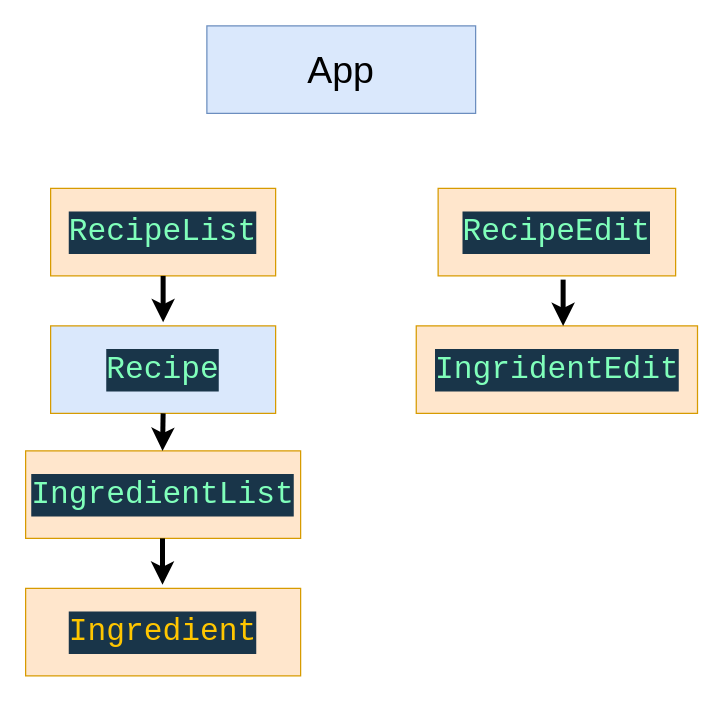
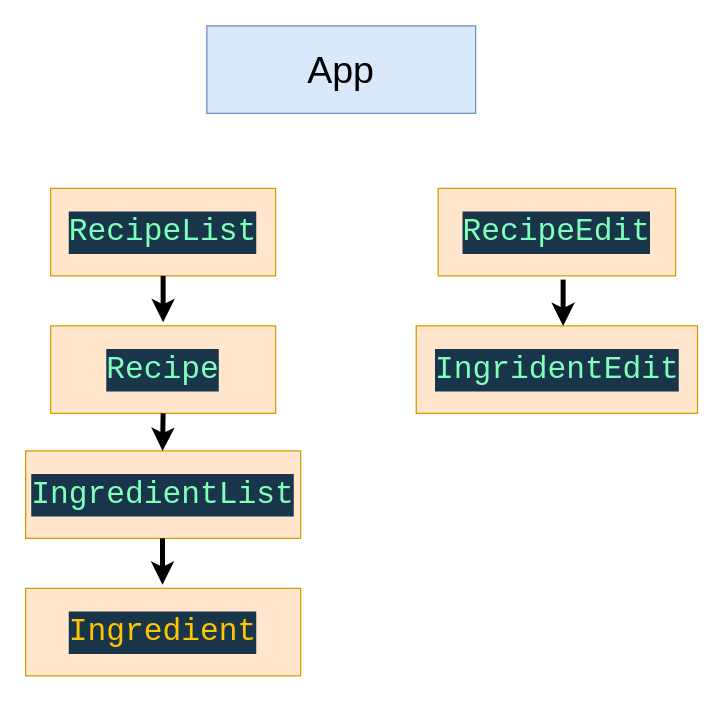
- <mxCell id="5" value="&lt;div style=&quot;color: rgb(255 , 255 , 255) ; background-color: rgb(25 , 53 , 73) ; font-family: &amp;#34;cascadia code&amp;#34; , &amp;#34;consolas&amp;#34; , &amp;#34;courier new&amp;#34; , monospace , &amp;#34;consolas&amp;#34; , &amp;#34;courier new&amp;#34; , monospace ; font-size: 25px ; line-height: 34px&quot;&gt;&lt;div style=&quot;font-family: &amp;#34;cascadia code&amp;#34; , &amp;#34;consolas&amp;#34; , &amp;#34;courier new&amp;#34; , monospace , &amp;#34;consolas&amp;#34; , &amp;#34;courier new&amp;#34; , monospace ; line-height: 34px&quot;&gt;&lt;span style=&quot;color: #80ffbb&quot;&gt;Recipe&lt;/span&gt;&lt;/div&gt;&lt;/div&gt;" style="rounded=0;whiteSpace=wrap;html=1;fillColor=#dae8fc;strokeColor=#d79b00;" vertex="1" parent="1"><mxGeometry x="40" y="260" width="180" height="70" as="geometry" /></mxCell>
+ <mxCell id="5" value="&lt;div style=&quot;color: rgb(255 , 255 , 255) ; background-color: rgb(25 , 53 , 73) ; font-family: &amp;#34;cascadia code&amp;#34; , &amp;#34;consolas&amp;#34; , &amp;#34;courier new&amp;#34; , monospace , &amp;#34;consolas&amp;#34; , &amp;#34;courier new&amp;#34; , monospace ; font-size: 25px ; line-height: 34px&quot;&gt;&lt;div style=&quot;font-family: &amp;#34;cascadia code&amp;#34; , &amp;#34;consolas&amp;#34; , &amp;#34;courier new&amp;#34; , monospace , &amp;#34;consolas&amp;#34; , &amp;#34;courier new&amp;#34; , monospace ; line-height: 34px&quot;&gt;&lt;span style=&quot;color: #80ffbb&quot;&gt;Recipe&lt;/span&gt;&lt;/div&gt;&lt;/div&gt;" style="rounded=0;whiteSpace=wrap;html=1;fillColor=#ffe6cc;strokeColor=#d79b00;" vertex="1" parent="1"><mxGeometry x="40" y="260" width="180" height="70" as="geometry" /></mxCell>
